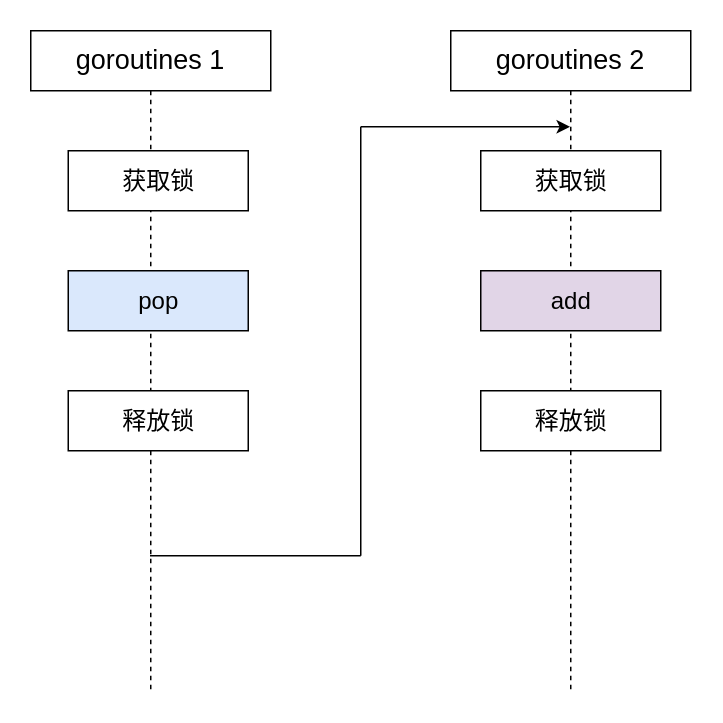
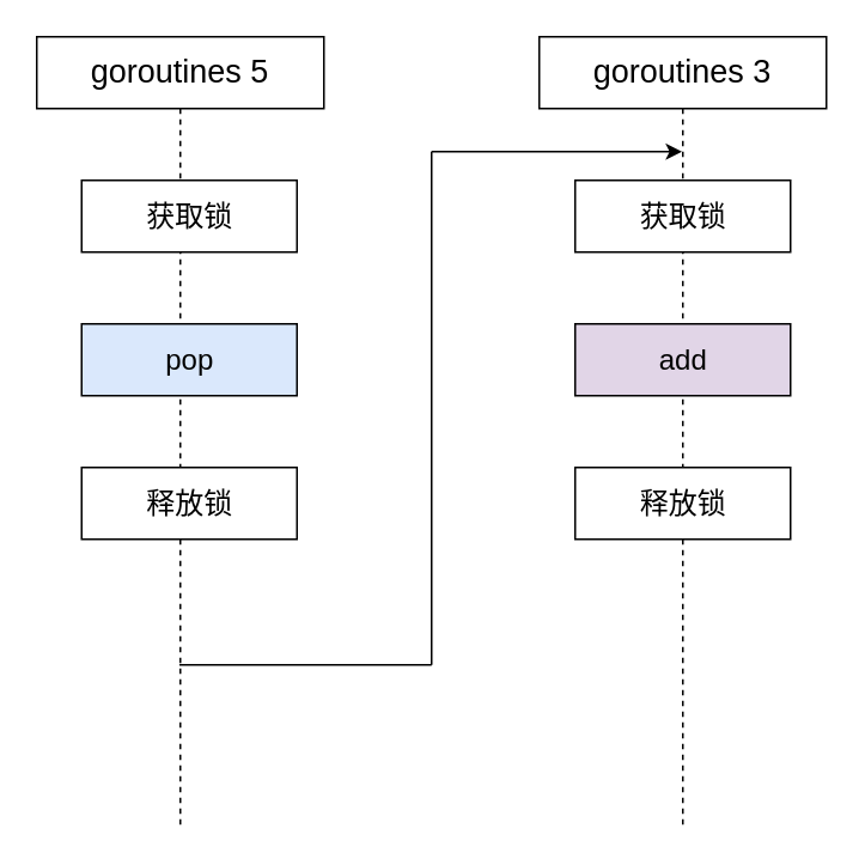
- <mxCell id="2" value="&lt;span style=&quot;font-size: 18px&quot;&gt;goroutines 1&lt;/span&gt;" style="shape=umlLifeline;perimeter=lifelinePerimeter;whiteSpace=wrap;html=1;container=1;collapsible=0;recursiveResize=0;outlineConnect=0;" vertex="1" parent="1"><mxGeometry x="20" y="20" width="160" height="440" as="geometry" /></mxCell>
+ <mxCell id="2" value="&lt;span style=&quot;font-size: 18px&quot;&gt;goroutines 5&lt;/span&gt;" style="shape=umlLifeline;perimeter=lifelinePerimeter;whiteSpace=wrap;html=1;container=1;collapsible=0;recursiveResize=0;outlineConnect=0;" vertex="1" parent="1"><mxGeometry x="20" y="20" width="160" height="440" as="geometry" /></mxCell>
- <mxCell id="3" value="&lt;span style=&quot;font-size: 18px&quot;&gt;goroutines 2&lt;/span&gt;" style="shape=umlLifeline;perimeter=lifelinePerimeter;whiteSpace=wrap;html=1;container=1;collapsible=0;recursiveResize=0;outlineConnect=0;" vertex="1" parent="1"><mxGeometry x="300" y="20" width="160" height="440" as="geometry" /></mxCell>
+ <mxCell id="3" value="&lt;span style=&quot;font-size: 18px&quot;&gt;goroutines 3&lt;/span&gt;" style="shape=umlLifeline;perimeter=lifelinePerimeter;whiteSpace=wrap;html=1;container=1;collapsible=0;recursiveResize=0;outlineConnect=0;" vertex="1" parent="1"><mxGeometry x="300" y="20" width="160" height="440" as="geometry" /></mxCell>
